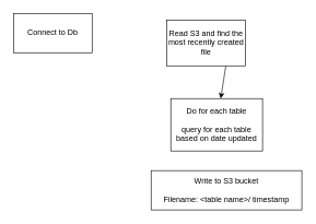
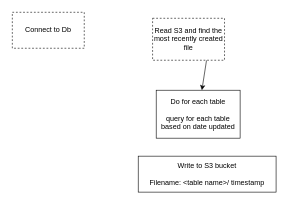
- <mxCell id="2" value="Connect to Db" style="rounded=0;whiteSpace=wrap;html=1;" vertex="1" parent="1"><mxGeometry x="20" y="20" width="120" height="60" as="geometry" /></mxCell>
+ <mxCell id="2" value="Connect to Db" style="rounded=0;whiteSpace=wrap;html=1;dashed=1;" vertex="1" parent="1"><mxGeometry x="20" y="20" width="120" height="60" as="geometry" /></mxCell>
- <mxCell id="4" value="Read S3 and find the most recently created file" style="rounded=0;whiteSpace=wrap;html=1;" vertex="1" parent="1"><mxGeometry x="254" y="30" width="120" height="70" as="geometry" /></mxCell>
+ <mxCell id="4" value="Read S3 and find the most recently created file" style="rounded=0;whiteSpace=wrap;html=1;dashed=1;" vertex="1" parent="1"><mxGeometry x="254" y="30" width="120" height="70" as="geometry" /></mxCell>
